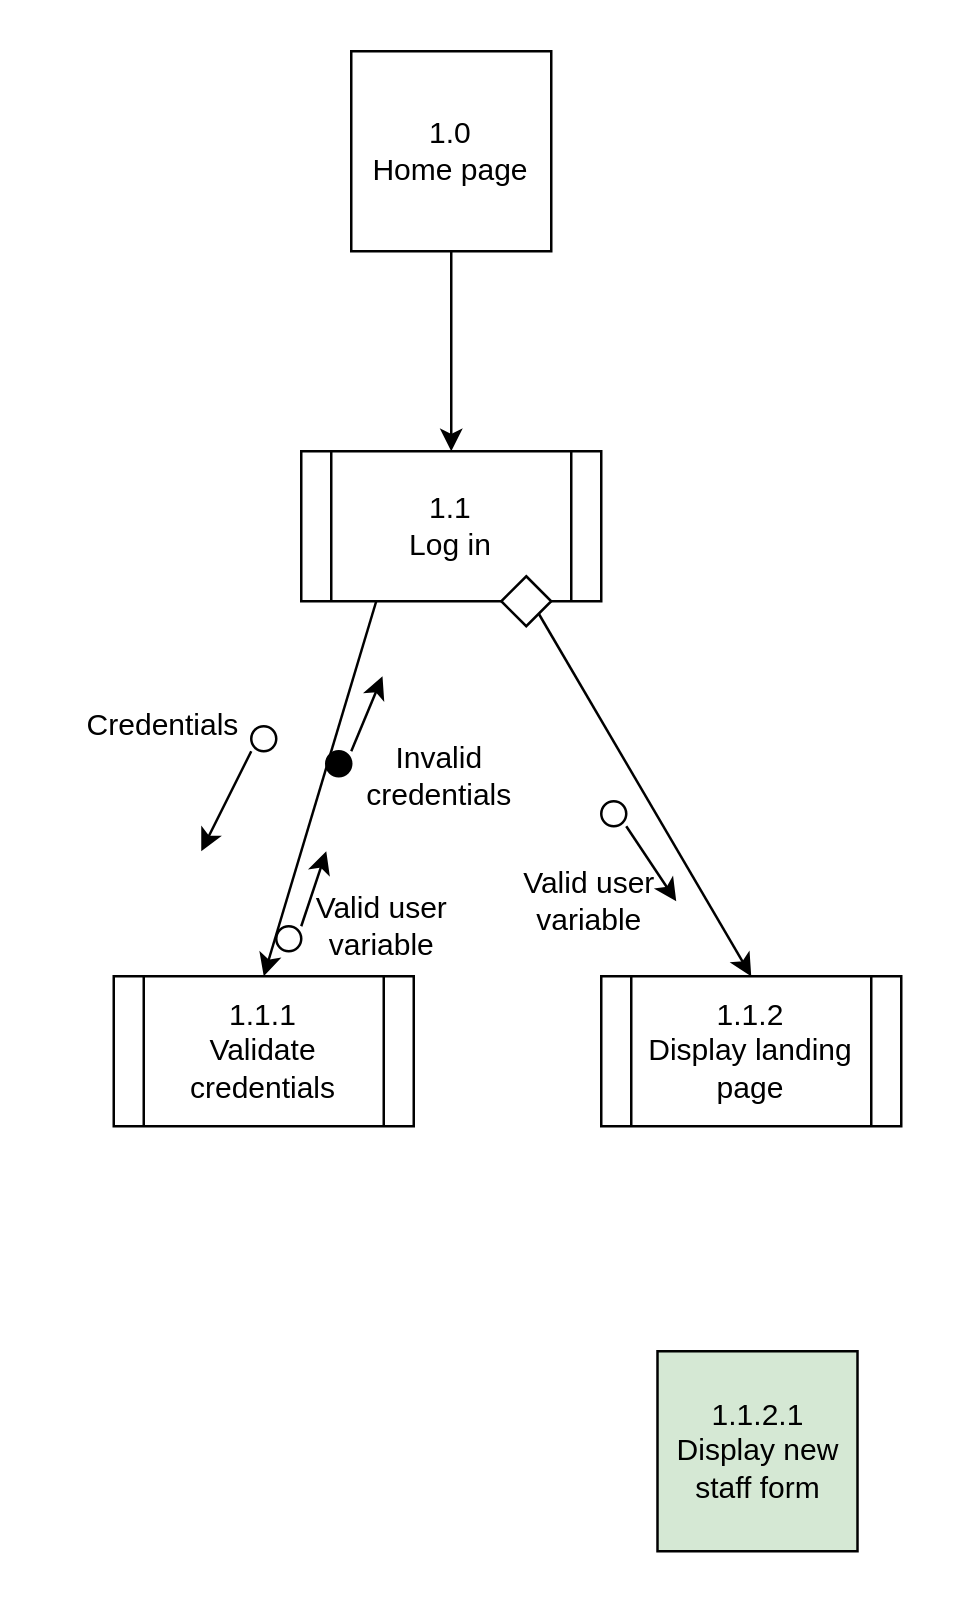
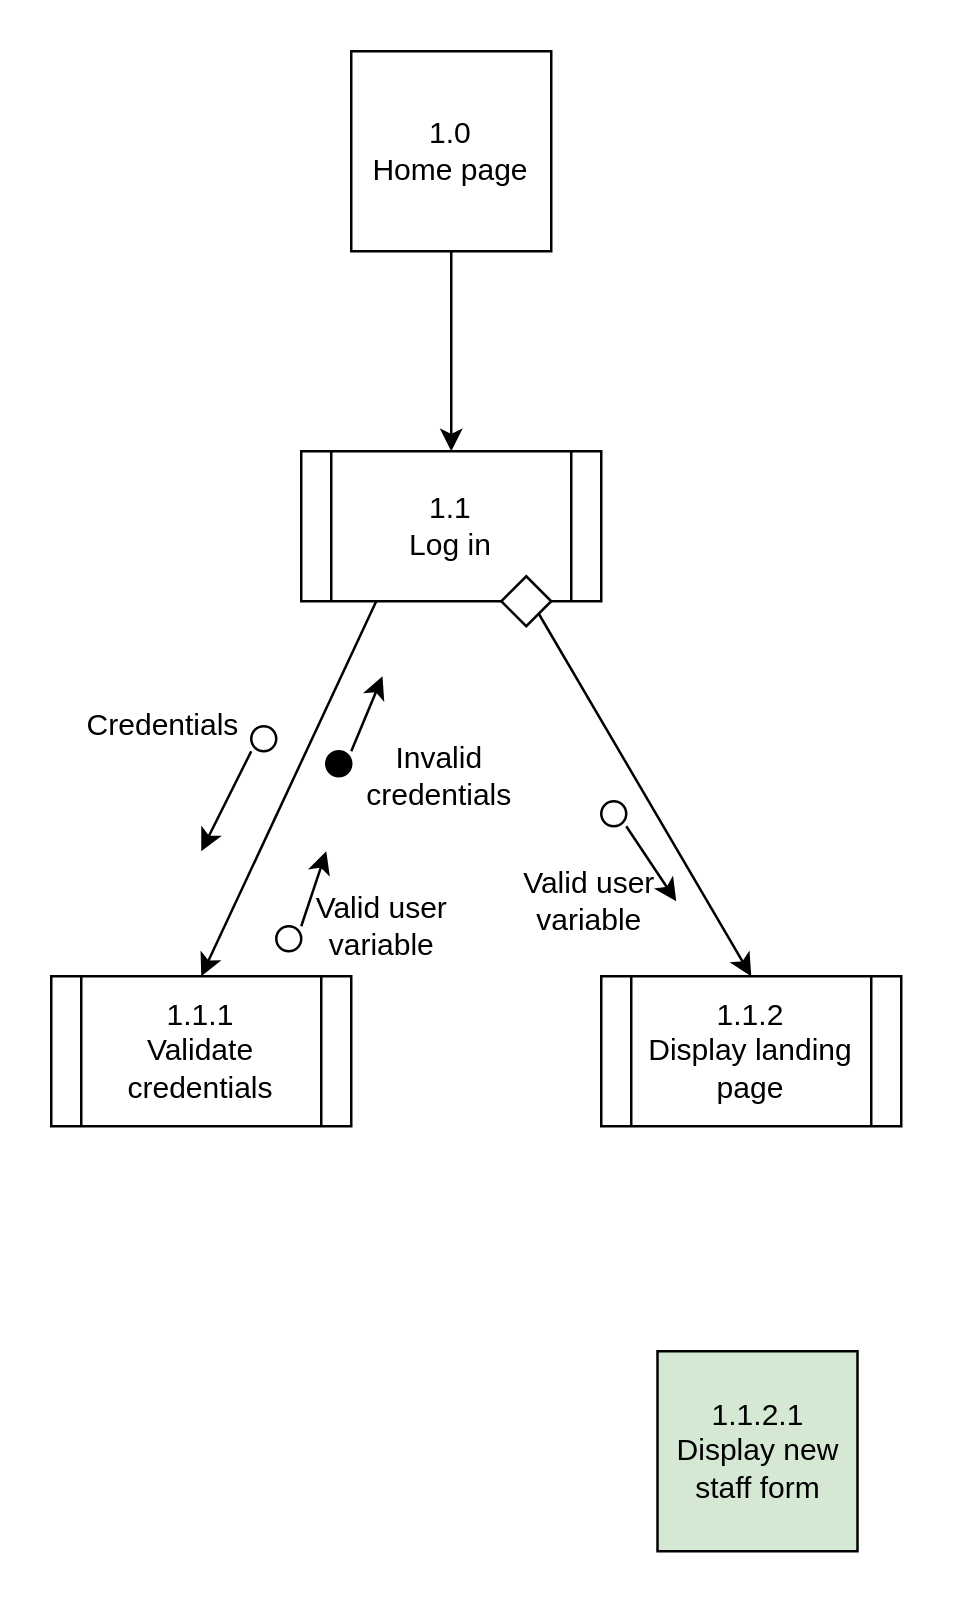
- <mxCell id="13" value="1.1.1&lt;br&gt;Validate credentials" style="shape=process;whiteSpace=wrap;html=1;backgroundOutline=1;" vertex="1" parent="1"><mxGeometry x="45" y="390" width="120" height="60" as="geometry" /></mxCell>
+ <mxCell id="13" value="1.1.1&lt;br&gt;Validate credentials" style="shape=process;whiteSpace=wrap;html=1;backgroundOutline=1;" vertex="1" parent="1"><mxGeometry y="390" width="120" height="60" as="geometry" x="20" /></mxCell>
